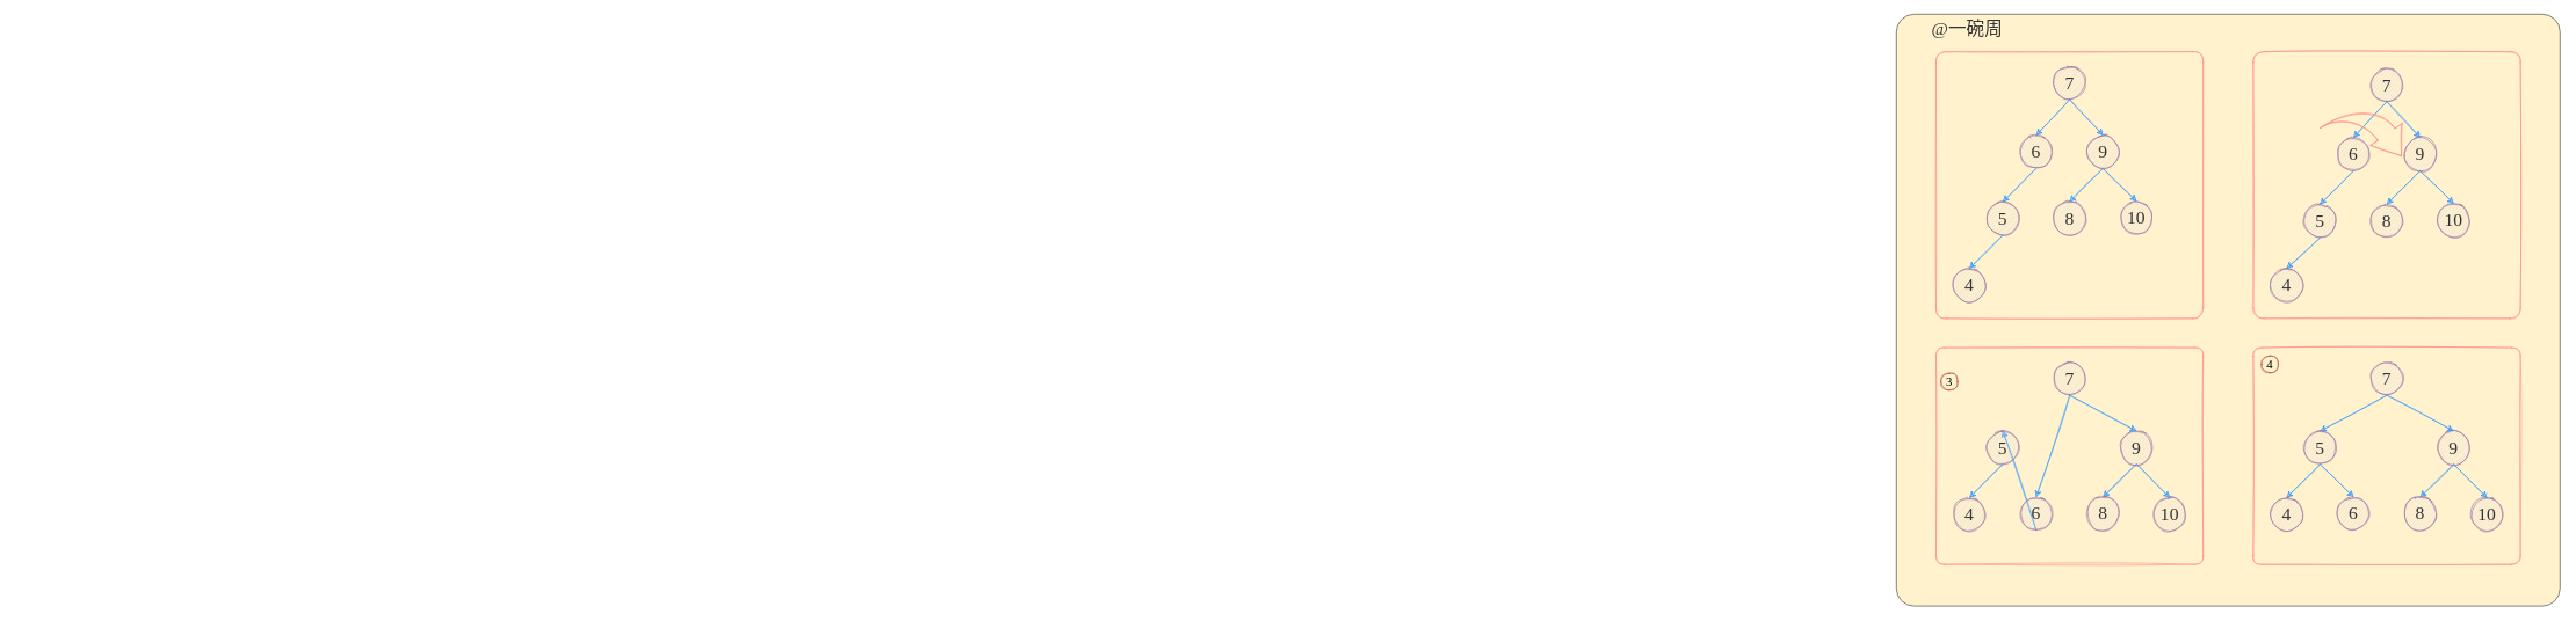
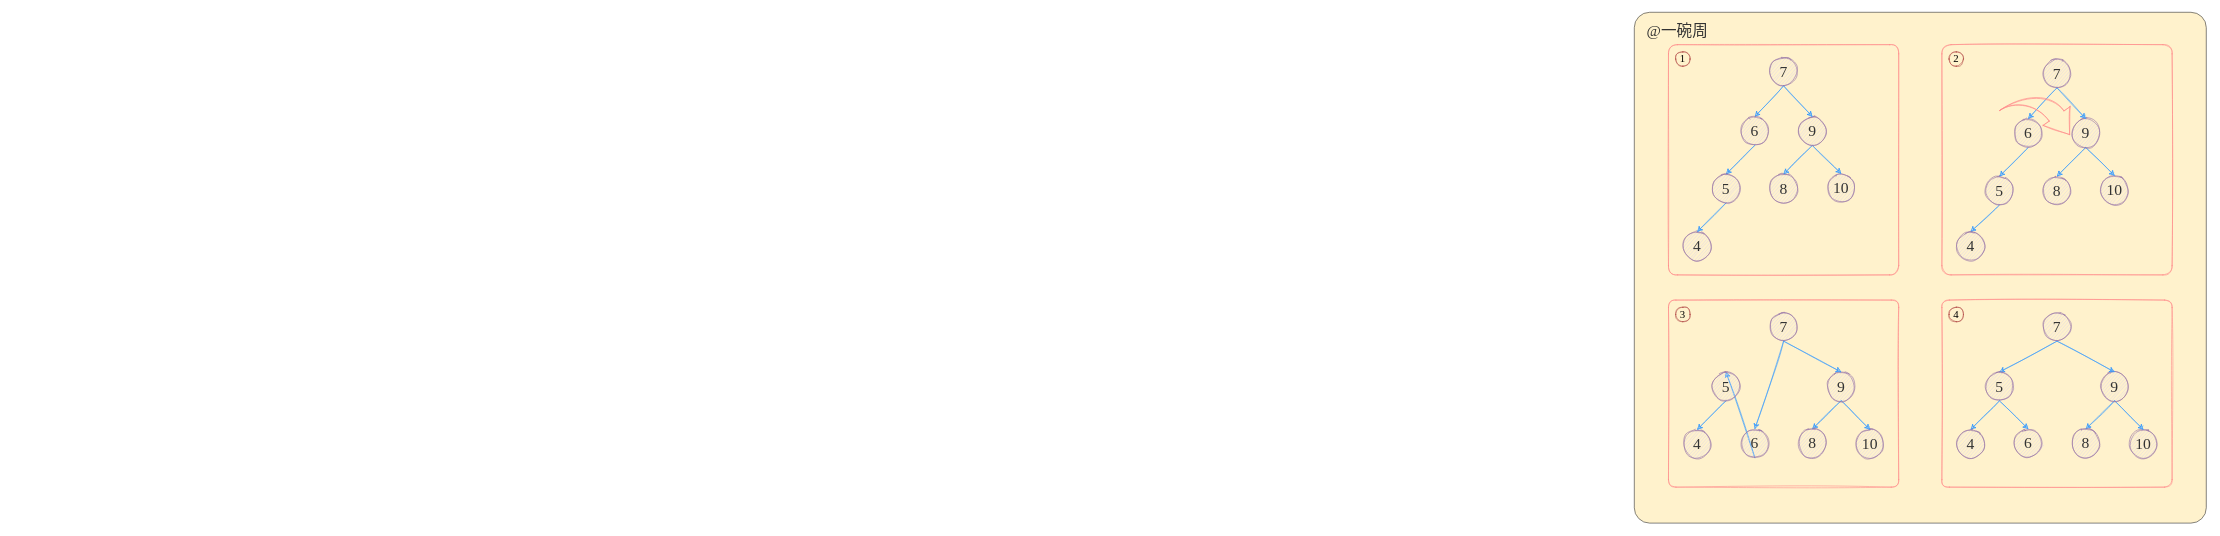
- <mxCell id="4" value="@一碗周" style="text;html=1;strokeColor=none;fillColor=none;align=center;verticalAlign=middle;whiteSpace=wrap;rounded=0;sketch=1;fillStyle=auto;fontFamily=Comic Sans MS;fontSize=26;fontColor=#333333;" vertex="1" parent="1"><mxGeometry x="2766" y="26" width="120" height="30" as="geometry" /></mxCell>
+ <mxCell id="4" value="@一碗周" style="text;html=1;strokeColor=none;fillColor=none;align=center;verticalAlign=middle;whiteSpace=wrap;rounded=0;sketch=1;fillStyle=auto;fontFamily=Comic Sans MS;fontSize=26;fontColor=#333333;" vertex="1" parent="1"><mxGeometry x="2736" y="36" width="120" height="30" as="geometry" /></mxCell>
+ <mxCell id="16" value="&lt;font face=&quot;Comic Sans MS&quot;&gt;1&lt;/font&gt;" style="text;html=1;strokeColor=#b85450;fillColor=none;align=center;verticalAlign=middle;whiteSpace=wrap;rounded=1;sketch=1;fontSize=18;arcSize=50;" vertex="1" parent="1"><mxGeometry x="2793" y="86" width="24" height="24" as="geometry" /></mxCell>
+ <mxCell id="31" value="&lt;font face=&quot;Comic Sans MS&quot;&gt;2&lt;/font&gt;" style="text;html=1;strokeColor=#b85450;fillColor=none;align=center;verticalAlign=middle;whiteSpace=wrap;rounded=1;sketch=1;fontSize=18;arcSize=50;" vertex="1" parent="1"><mxGeometry x="3249" y="86" width="24" height="24" as="geometry" /></mxCell>
- <mxCell id="46" value="&lt;font face=&quot;Comic Sans MS&quot;&gt;3&lt;/font&gt;" style="text;html=1;strokeColor=#b85450;fillColor=none;align=center;verticalAlign=middle;whiteSpace=wrap;rounded=1;sketch=1;fontSize=18;arcSize=50;" vertex="1" parent="1"><mxGeometry x="2788" y="537" width="24" height="24" as="geometry" /></mxCell>
+ <mxCell id="46" value="&lt;font face=&quot;Comic Sans MS&quot;&gt;3&lt;/font&gt;" style="text;html=1;strokeColor=#b85450;fillColor=none;align=center;verticalAlign=middle;whiteSpace=wrap;rounded=1;sketch=1;fontSize=18;arcSize=50;" vertex="1" parent="1"><mxGeometry x="2793" y="512" width="24" height="24" as="geometry" /></mxCell>
